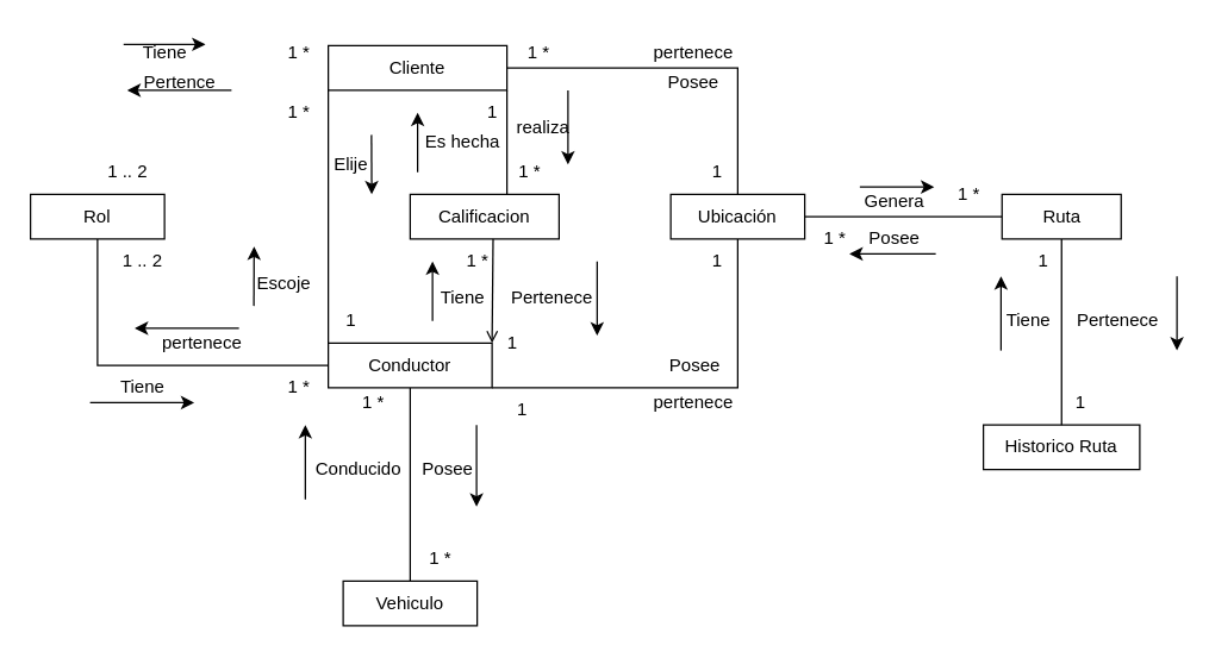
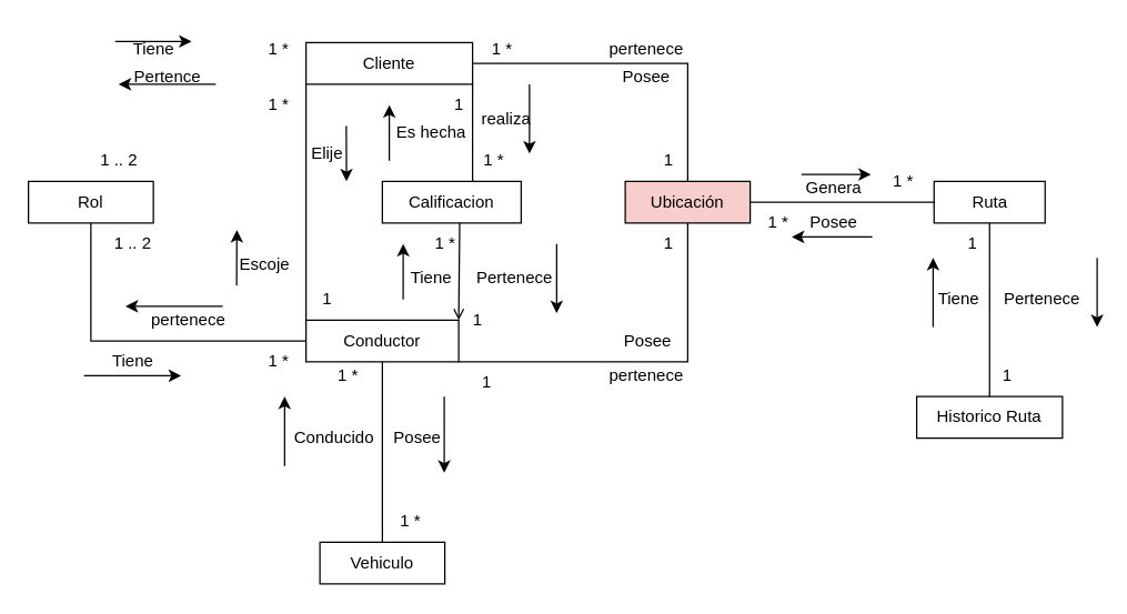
- <mxCell id="7" value="Ubicación" style="rounded=0;whiteSpace=wrap;html=1;" parent="1" vertex="1"><mxGeometry x="450" y="130" width="90" height="30" as="geometry" /></mxCell>
+ <mxCell id="7" value="Ubicación" style="rounded=0;whiteSpace=wrap;html=1;fillColor=#f8cecc;" parent="1" vertex="1"><mxGeometry x="450" y="130" width="90" height="30" as="geometry" /></mxCell>
